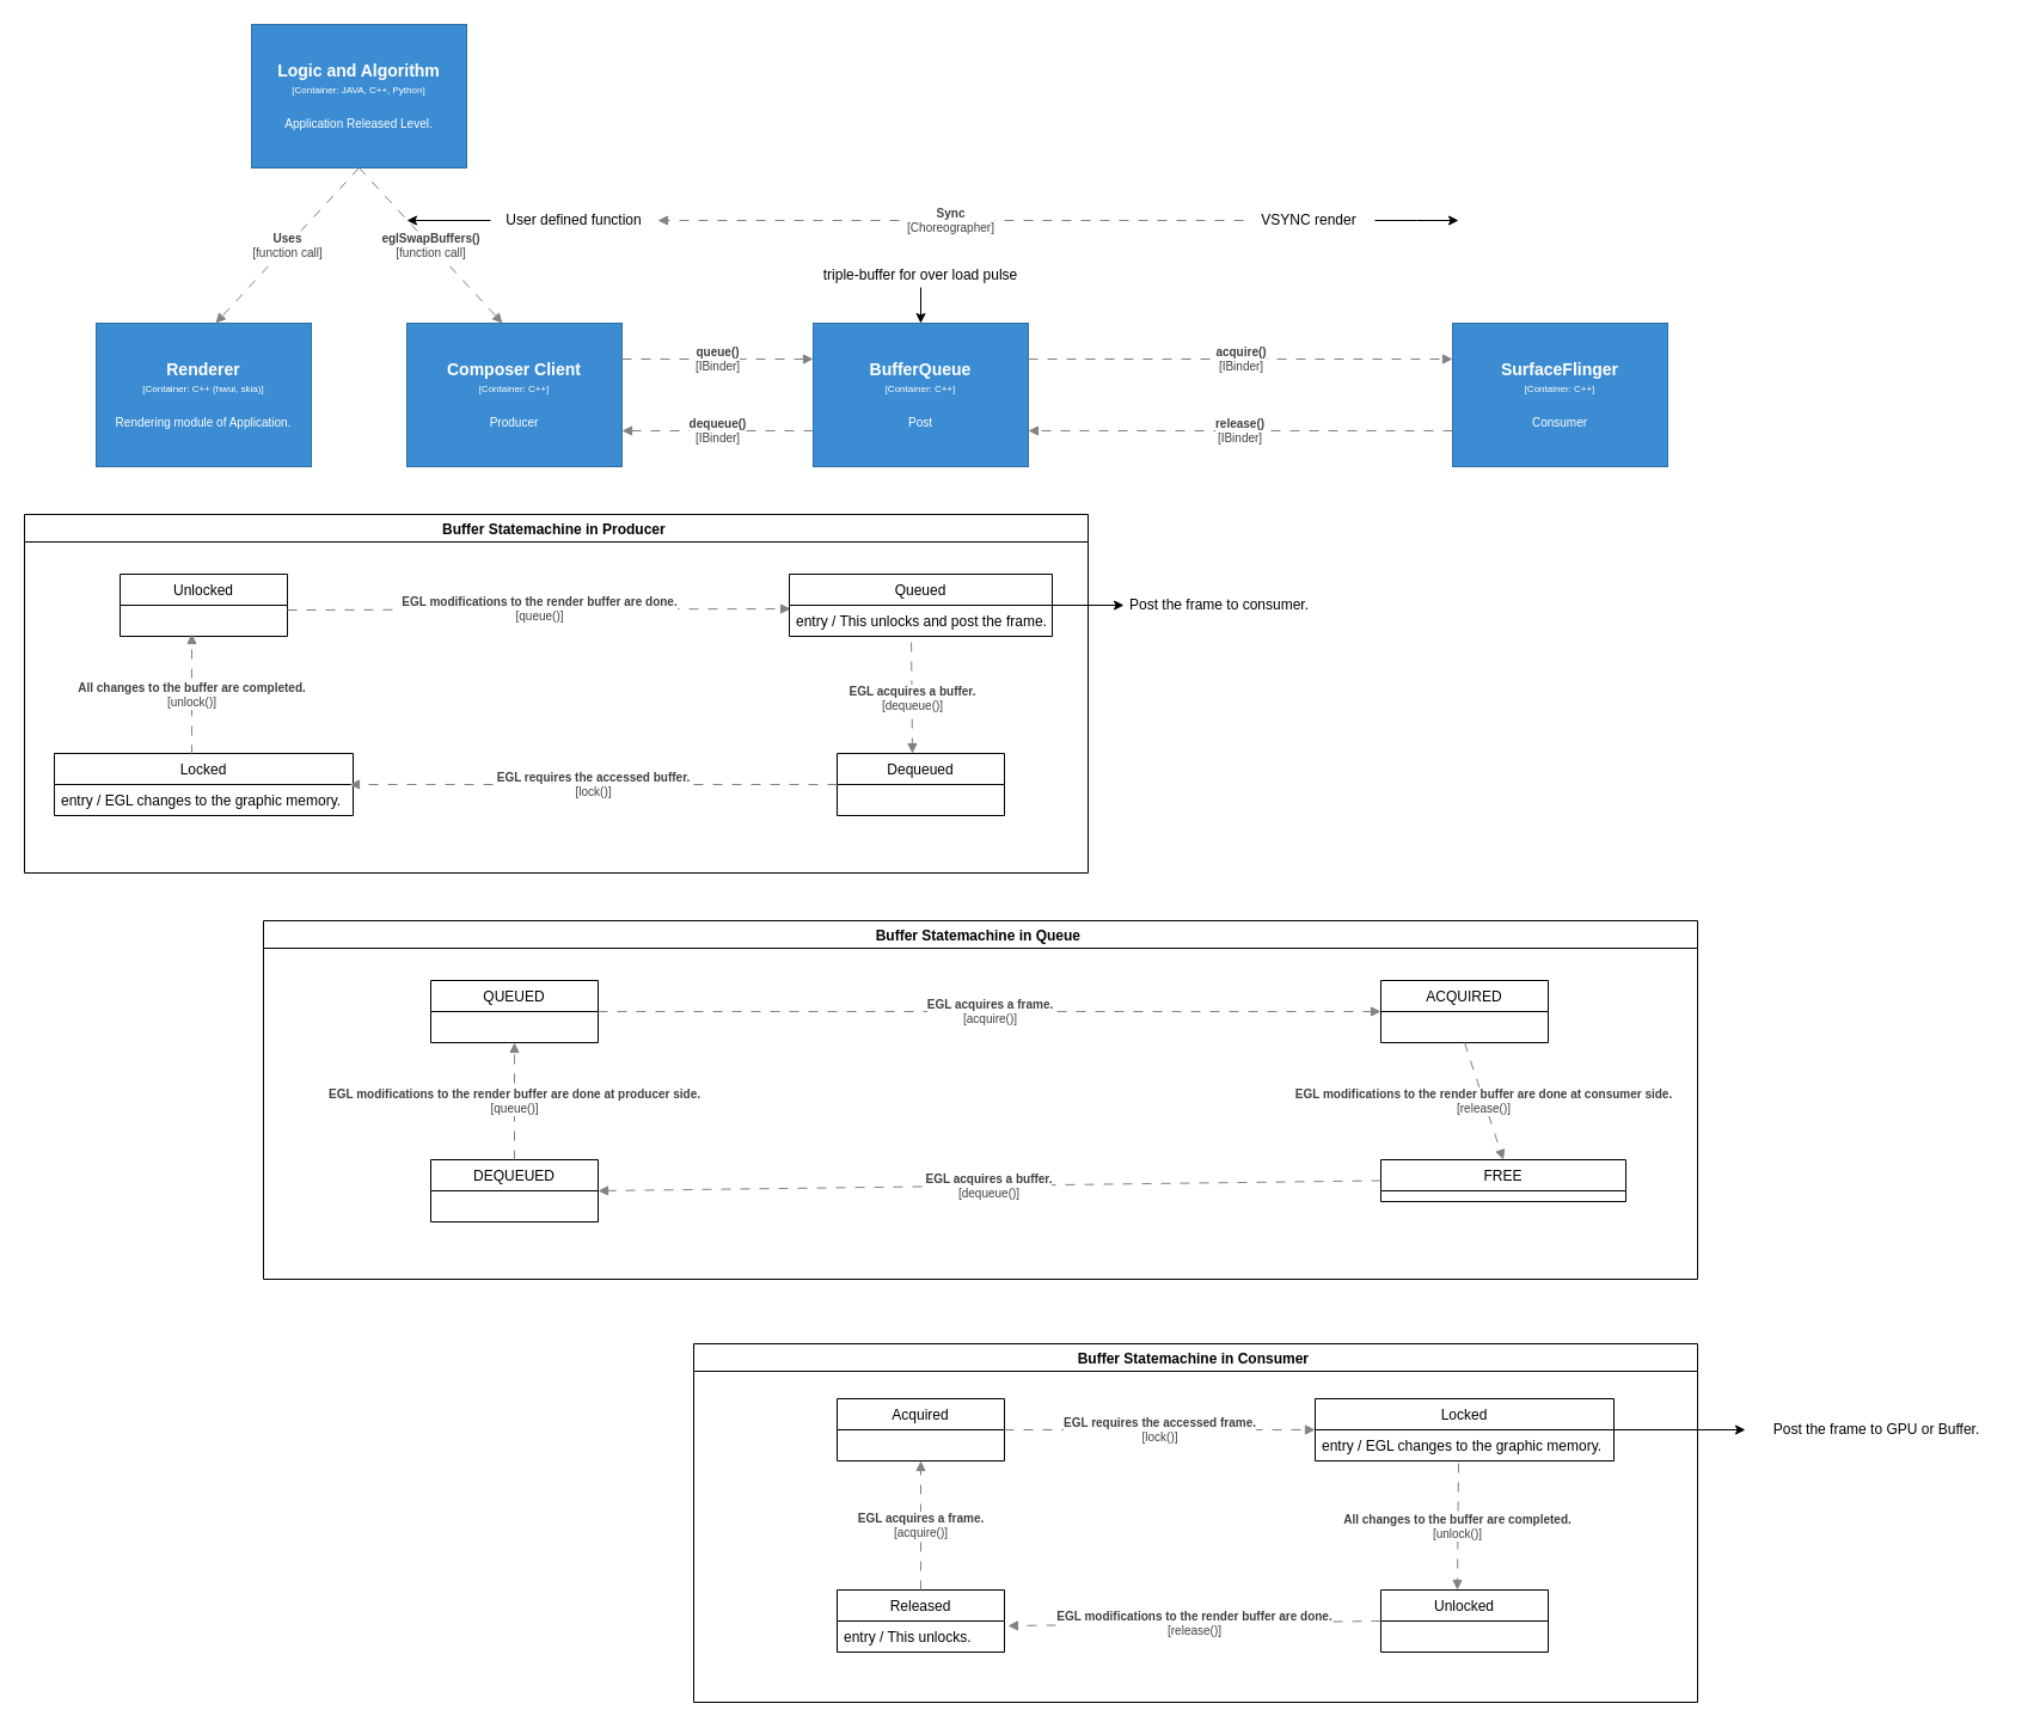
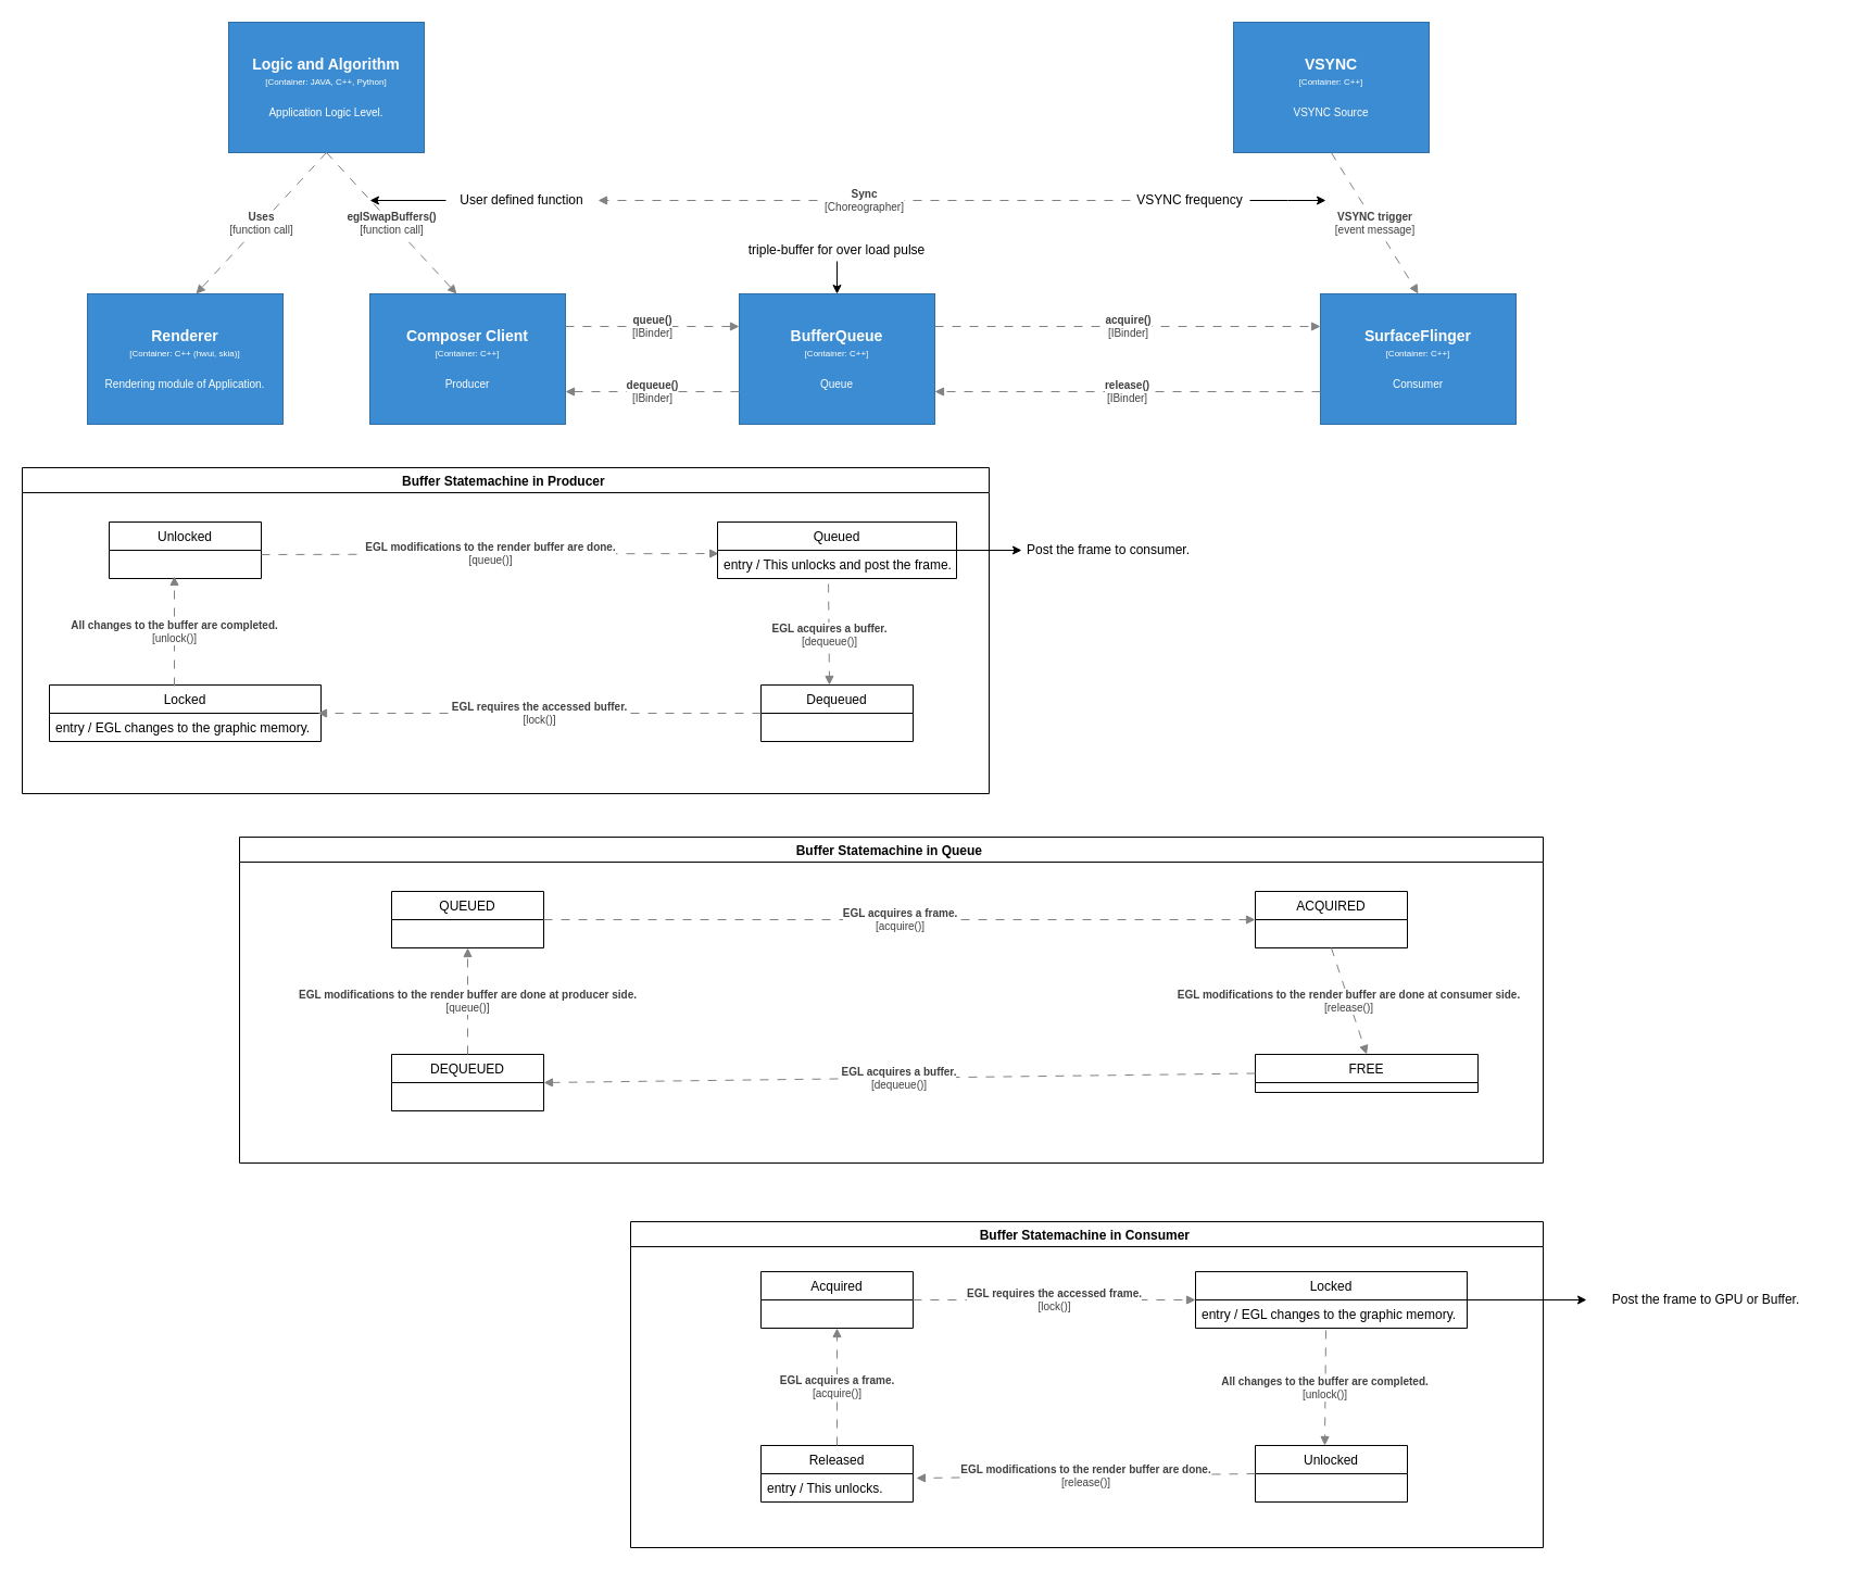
- <mxCell id="2" value="&lt;div&gt;&lt;span style=&quot;font-size: 14px&quot;&gt;&lt;b&gt;Logic and Algorithm&lt;/b&gt;&lt;/span&gt;&lt;/div&gt;&lt;div&gt;&lt;span style=&quot;font-size: 8px&quot;&gt;[Container: JAVA, C++, Python]&lt;/span&gt;&lt;/div&gt;&lt;div&gt;&lt;span style=&quot;font-size: 8px&quot;&gt;&lt;br&gt;&lt;/span&gt;&lt;/div&gt;&lt;div&gt;&lt;font size=&quot;1&quot;&gt;Application Released Level.&lt;/font&gt;&lt;/div&gt;" style="rounded=0;whiteSpace=wrap;html=1;fillColor=#3B8CD2;fontColor=#FFFFFF;strokeColor=#2F6FA6;resizable=0;" parent="1" vertex="1"><mxGeometry x="210" y="20" width="180" height="120" as="geometry" /></mxCell>
+ <mxCell id="2" value="&lt;div&gt;&lt;span style=&quot;font-size: 14px&quot;&gt;&lt;b&gt;Logic and Algorithm&lt;/b&gt;&lt;/span&gt;&lt;/div&gt;&lt;div&gt;&lt;span style=&quot;font-size: 8px&quot;&gt;[Container: JAVA, C++, Python]&lt;/span&gt;&lt;/div&gt;&lt;div&gt;&lt;span style=&quot;font-size: 8px&quot;&gt;&lt;br&gt;&lt;/span&gt;&lt;/div&gt;&lt;div&gt;&lt;font size=&quot;1&quot;&gt;Application Logic Level.&lt;/font&gt;&lt;/div&gt;" style="rounded=0;whiteSpace=wrap;html=1;fillColor=#3B8CD2;fontColor=#FFFFFF;strokeColor=#2F6FA6;resizable=0;" parent="1" vertex="1"><mxGeometry x="210" y="20" width="180" height="120" as="geometry" /></mxCell>
+ <mxCell id="12" value="&lt;div&gt;&lt;span style=&quot;font-size: 14px&quot;&gt;&lt;b&gt;VSYNC&lt;/b&gt;&lt;/span&gt;&lt;/div&gt;&lt;div&gt;&lt;span style=&quot;font-size: 8px&quot;&gt;[Container: C++]&lt;/span&gt;&lt;/div&gt;&lt;div&gt;&lt;span style=&quot;font-size: 8px&quot;&gt;&lt;br&gt;&lt;/span&gt;&lt;/div&gt;&lt;div&gt;&lt;font size=&quot;1&quot;&gt;VSYNC Source&lt;/font&gt;&lt;/div&gt;" style="rounded=0;whiteSpace=wrap;html=1;fillColor=#3B8CD2;fontColor=#FFFFFF;strokeColor=#2F6FA6;resizable=0;" parent="1" vertex="1"><mxGeometry x="1135" y="20" width="180" height="120" as="geometry" /></mxCell>
- <mxCell id="15" value="VSYNC&amp;nbsp;render" style="text;html=1;strokeColor=none;fillColor=none;align=center;verticalAlign=middle;whiteSpace=wrap;rounded=0;" parent="1" vertex="1"><mxGeometry x="1040" y="174" width="110" height="20" as="geometry" /></mxCell>
+ <mxCell id="15" value="VSYNC&amp;nbsp;frequency" style="text;html=1;strokeColor=none;fillColor=none;align=center;verticalAlign=middle;whiteSpace=wrap;rounded=0;" parent="1" vertex="1"><mxGeometry x="1040" y="174" width="110" height="20" as="geometry" /></mxCell>
+ <mxCell id="13" value="&lt;b&gt;VSYNC trigger&lt;/b&gt;&lt;br style=&quot;font-size: 10px&quot;&gt;[event message]" style="endArrow=block;html=1;fontSize=10;fontColor=#404040;strokeWidth=1;endFill=1;dashed=1;dashPattern=8 8;strokeColor=#828282;elbow=vertical;entryX=0.5;entryY=0;entryDx=0;entryDy=0;exitX=0.5;exitY=1;exitDx=0;exitDy=0;" parent="1" source="12" target="7" edge="1"><mxGeometry width="50" height="50" relative="1" as="geometry"><mxPoint x="1129.5" y="180" as="sourcePoint" /><mxPoint x="1129.5" y="270" as="targetPoint" /></mxGeometry></mxCell>
- <mxCell id="6" value="&lt;div&gt;&lt;span style=&quot;font-size: 14px&quot;&gt;&lt;b&gt;BufferQueue&lt;/b&gt;&lt;/span&gt;&lt;/div&gt;&lt;div&gt;&lt;span style=&quot;font-size: 8px&quot;&gt;[Container: C++]&lt;/span&gt;&lt;/div&gt;&lt;div&gt;&lt;span style=&quot;font-size: 8px&quot;&gt;&lt;br&gt;&lt;/span&gt;&lt;/div&gt;&lt;div&gt;&lt;font size=&quot;1&quot;&gt;Post&lt;/font&gt;&lt;/div&gt;" style="rounded=0;whiteSpace=wrap;html=1;fillColor=#3B8CD2;fontColor=#FFFFFF;strokeColor=#2F6FA6;resizable=0;" parent="1" vertex="1"><mxGeometry x="680" y="270" width="180" height="120" as="geometry" /></mxCell>
+ <mxCell id="6" value="&lt;div&gt;&lt;span style=&quot;font-size: 14px&quot;&gt;&lt;b&gt;BufferQueue&lt;/b&gt;&lt;/span&gt;&lt;/div&gt;&lt;div&gt;&lt;span style=&quot;font-size: 8px&quot;&gt;[Container: C++]&lt;/span&gt;&lt;/div&gt;&lt;div&gt;&lt;span style=&quot;font-size: 8px&quot;&gt;&lt;br&gt;&lt;/span&gt;&lt;/div&gt;&lt;div&gt;&lt;font size=&quot;1&quot;&gt;Queue&lt;/font&gt;&lt;/div&gt;" style="rounded=0;whiteSpace=wrap;html=1;fillColor=#3B8CD2;fontColor=#FFFFFF;strokeColor=#2F6FA6;resizable=0;" parent="1" vertex="1"><mxGeometry x="680" y="270" width="180" height="120" as="geometry" /></mxCell>
